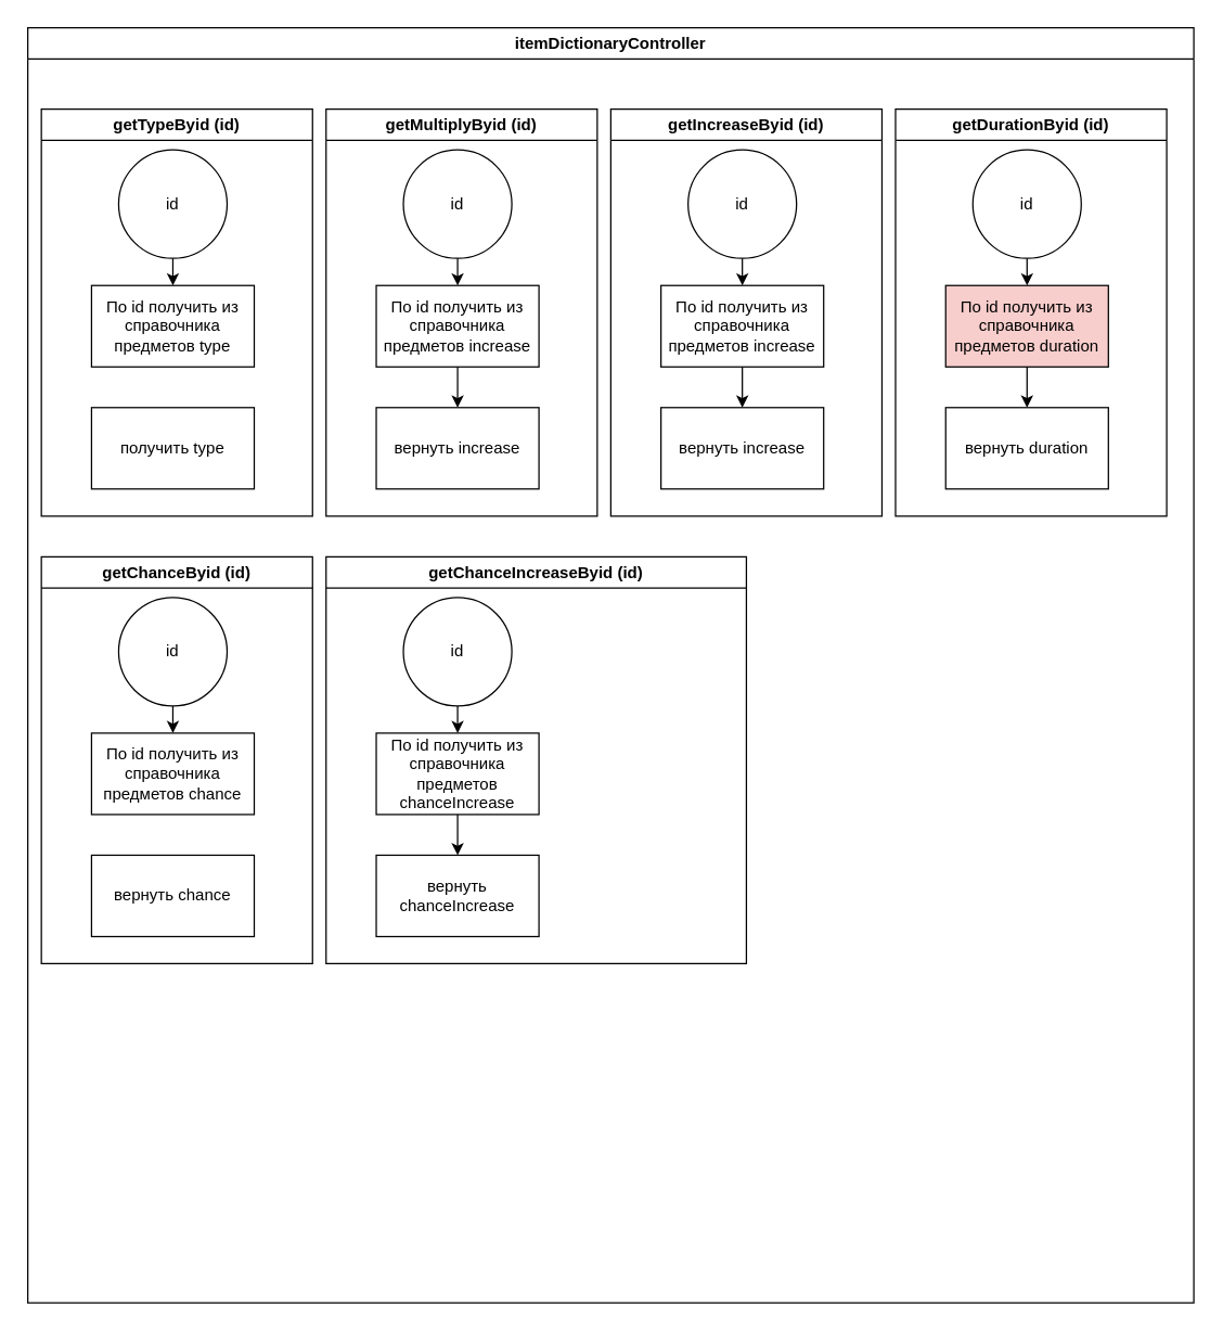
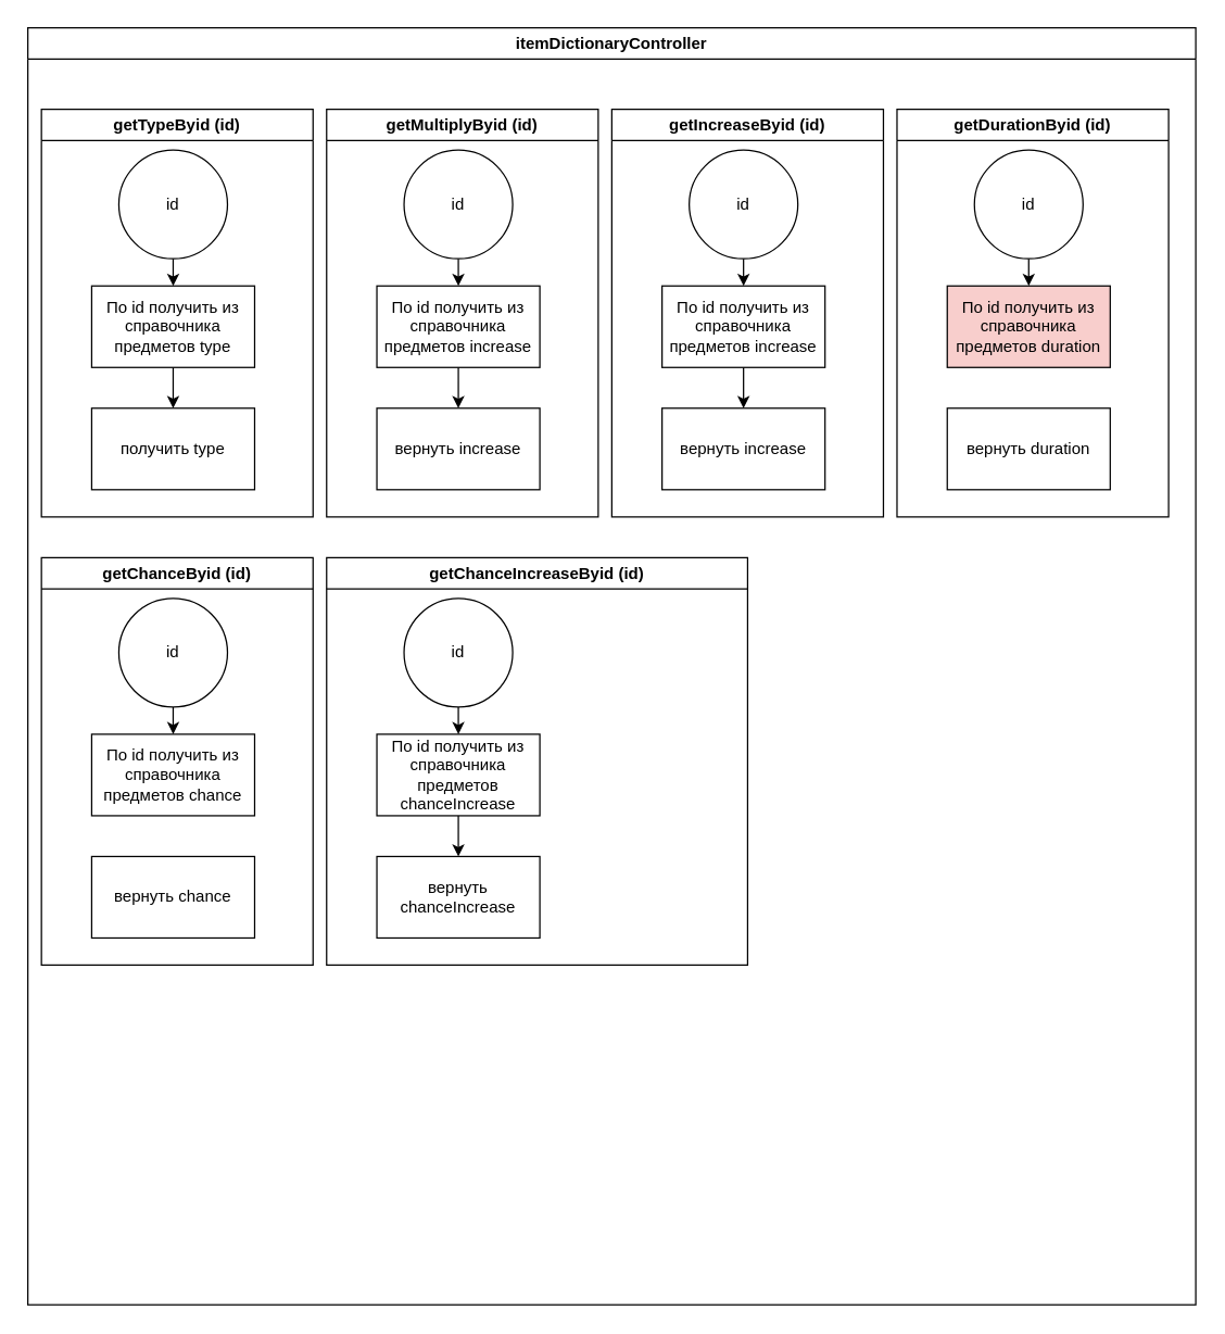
+ <mxCell id="8" style="edgeStyle=orthogonalEdgeStyle;rounded=0;orthogonalLoop=1;jettySize=auto;html=1;exitX=0.5;exitY=1;exitDx=0;exitDy=0;" edge="1" parent="3" source="4" target="7"><mxGeometry relative="1" as="geometry"><mxPoint x="97.333" y="210" as="targetPoint" /></mxGeometry></mxCell>
- <mxCell id="26" style="edgeStyle=orthogonalEdgeStyle;rounded=0;orthogonalLoop=1;jettySize=auto;html=1;exitX=0.5;exitY=1;exitDx=0;exitDy=0;" edge="1" parent="21" source="22" target="25"><mxGeometry relative="1" as="geometry"><mxPoint x="97.333" y="210" as="targetPoint" /></mxGeometry></mxCell>
